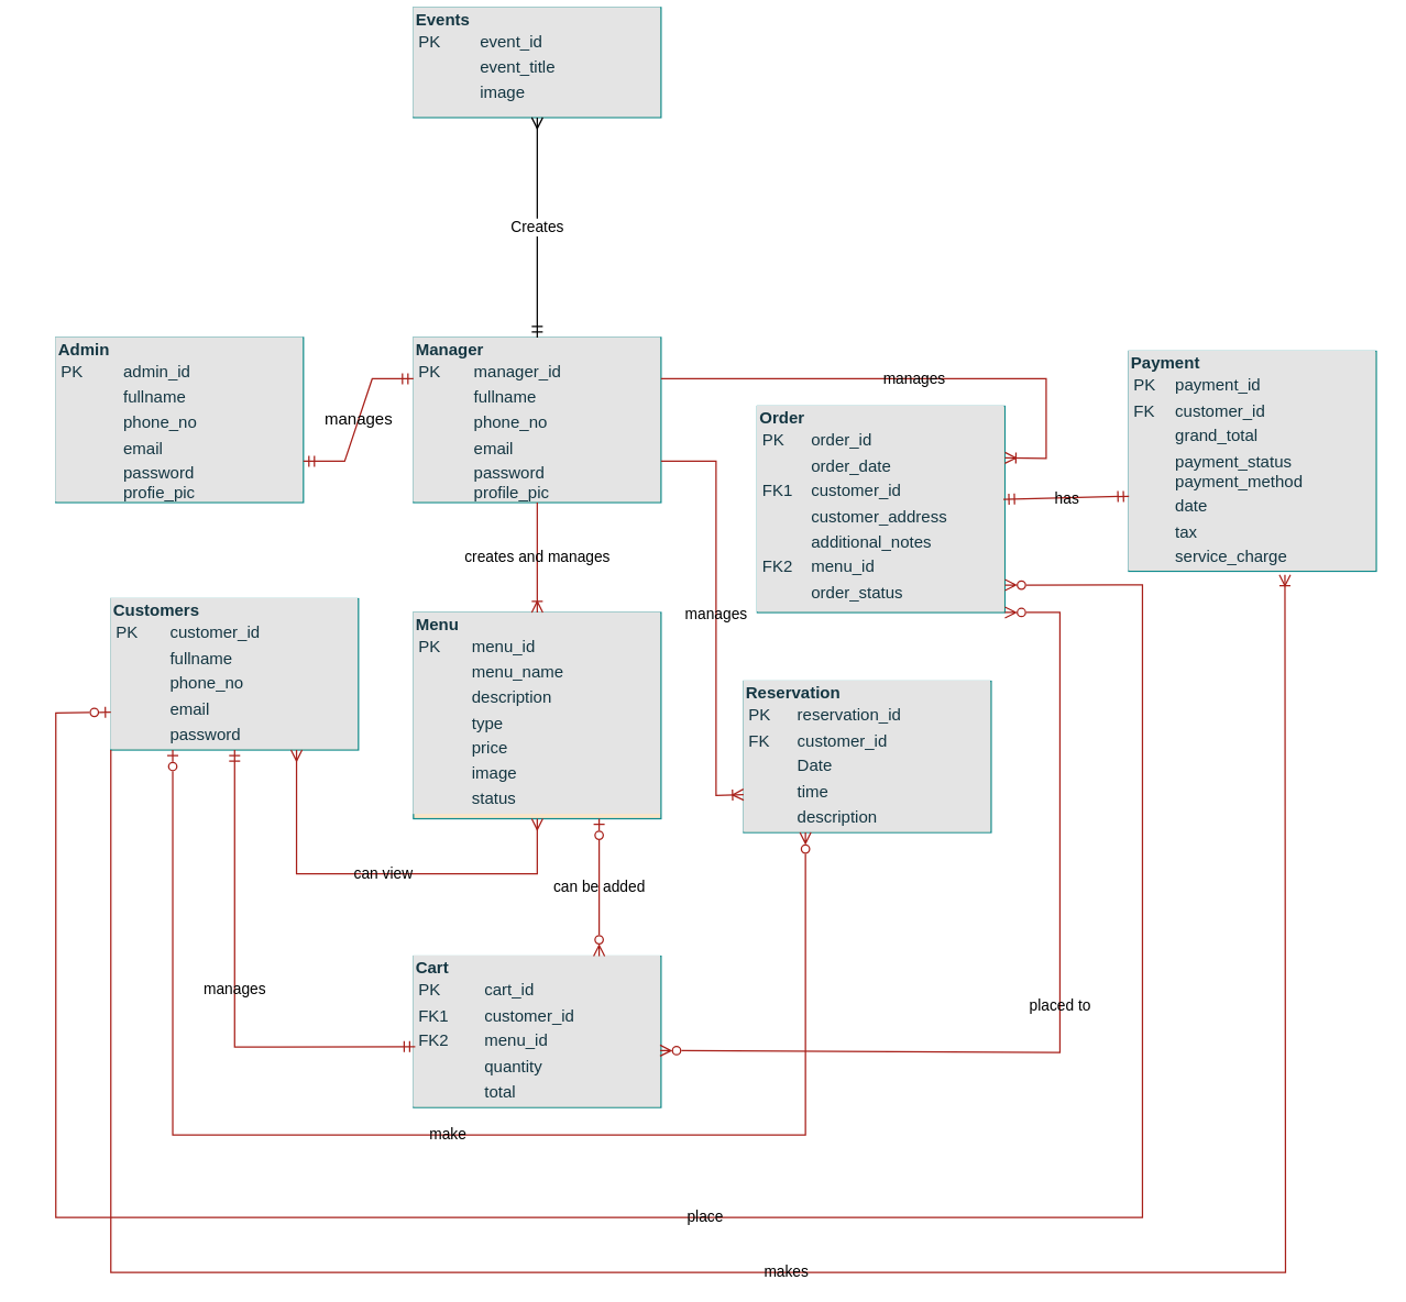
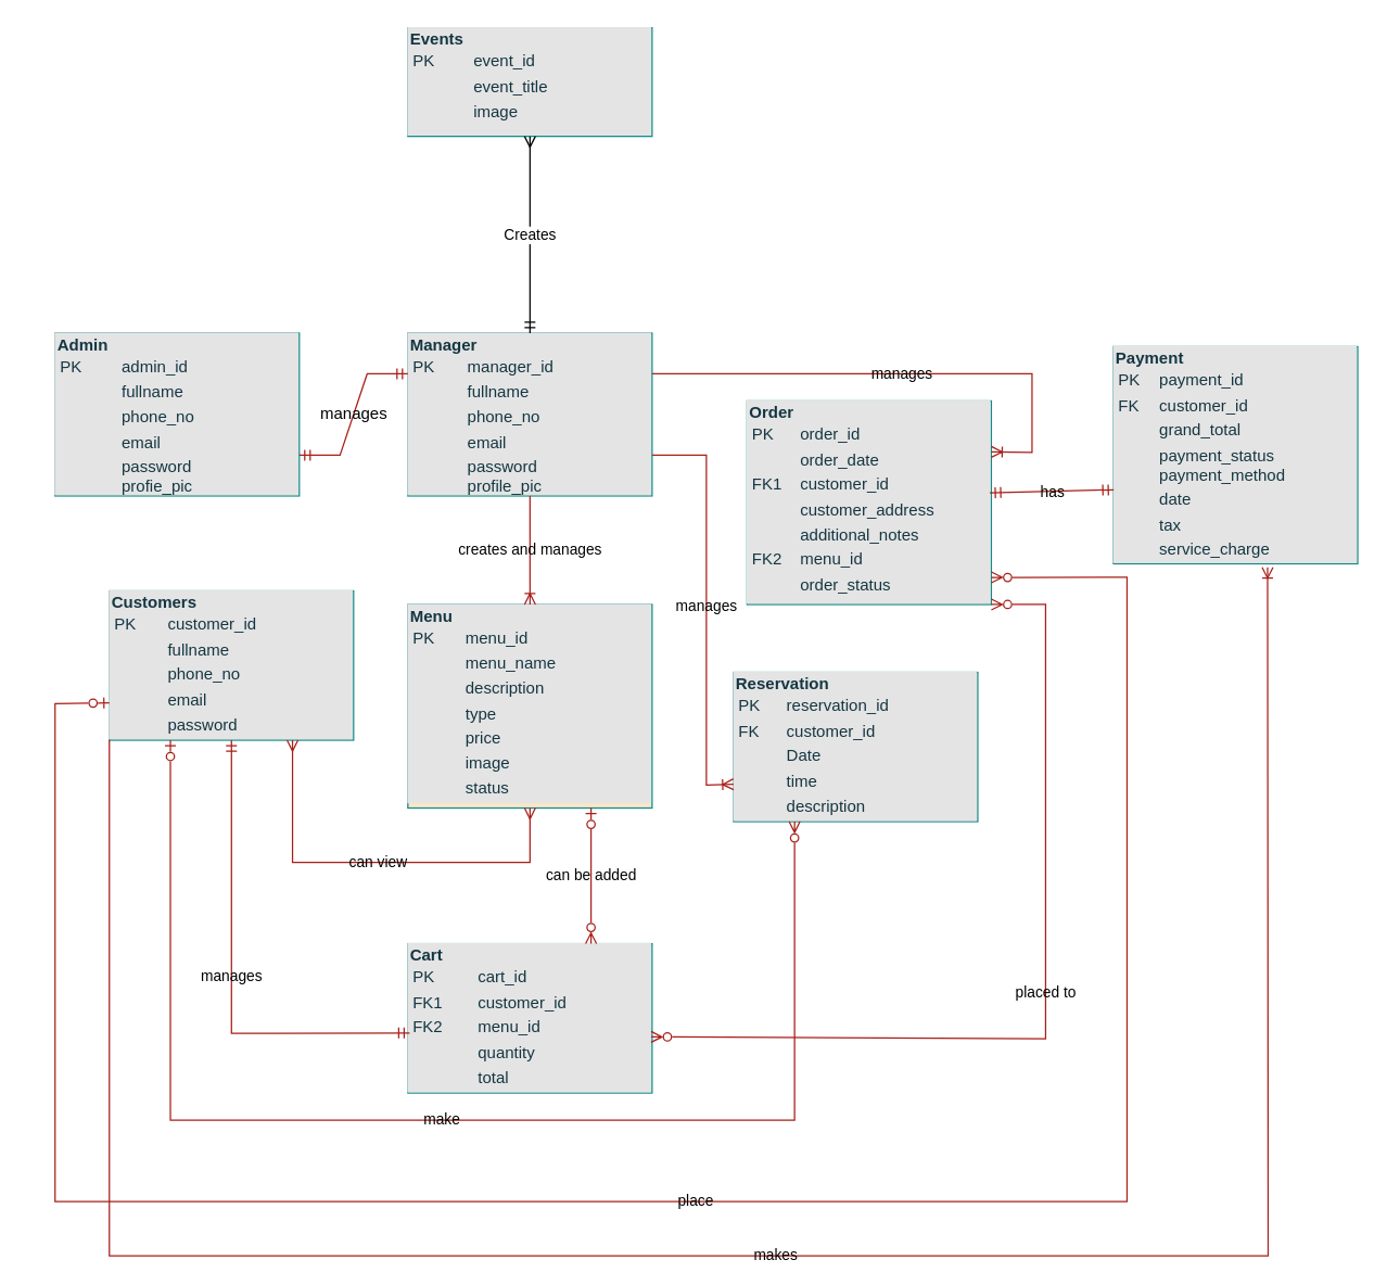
- <mxCell id="23" value="&lt;div style=&quot;box-sizing:border-box;width:100%;background:#e4e4e4;padding:2px;&quot;&gt;&lt;b&gt;Events&lt;/b&gt;&lt;table style=&quot;background-color: initial; font-size: 1em; width: 100%;&quot; cellpadding=&quot;2&quot; cellspacing=&quot;0&quot;&gt;&lt;tbody&gt;&lt;tr&gt;&lt;td&gt;PK&lt;/td&gt;&lt;td&gt;event_id&lt;/td&gt;&lt;/tr&gt;&lt;tr&gt;&lt;td&gt;&lt;br&gt;&lt;/td&gt;&lt;td&gt;event_title&lt;/td&gt;&lt;/tr&gt;&lt;tr&gt;&lt;td&gt;&lt;br&gt;&lt;/td&gt;&lt;td&gt;image&lt;/td&gt;&lt;/tr&gt;&lt;tr&gt;&lt;td&gt;&lt;br&gt;&lt;/td&gt;&lt;td&gt;&lt;br&gt;&lt;/td&gt;&lt;/tr&gt;&lt;tr&gt;&lt;td&gt;&lt;br&gt;&lt;/td&gt;&lt;td&gt;&lt;br&gt;&lt;/td&gt;&lt;/tr&gt;&lt;/tbody&gt;&lt;/table&gt;&lt;/div&gt;" style="verticalAlign=top;align=left;overflow=fill;html=1;whiteSpace=wrap;labelBackgroundColor=none;fillColor=#FAE5C7;strokeColor=#0F8B8D;fontColor=#143642;" vertex="1" parent="1"><mxGeometry x="300" y="5" width="180" height="80" as="geometry" /></mxCell>
+ <mxCell id="23" value="&lt;div style=&quot;box-sizing:border-box;width:100%;background:#e4e4e4;padding:2px;&quot;&gt;&lt;b&gt;Events&lt;/b&gt;&lt;table style=&quot;background-color: initial; font-size: 1em; width: 100%;&quot; cellpadding=&quot;2&quot; cellspacing=&quot;0&quot;&gt;&lt;tbody&gt;&lt;tr&gt;&lt;td&gt;PK&lt;/td&gt;&lt;td&gt;event_id&lt;/td&gt;&lt;/tr&gt;&lt;tr&gt;&lt;td&gt;&lt;br&gt;&lt;/td&gt;&lt;td&gt;event_title&lt;/td&gt;&lt;/tr&gt;&lt;tr&gt;&lt;td&gt;&lt;br&gt;&lt;/td&gt;&lt;td&gt;image&lt;/td&gt;&lt;/tr&gt;&lt;tr&gt;&lt;td&gt;&lt;br&gt;&lt;/td&gt;&lt;td&gt;&lt;br&gt;&lt;/td&gt;&lt;/tr&gt;&lt;tr&gt;&lt;td&gt;&lt;br&gt;&lt;/td&gt;&lt;td&gt;&lt;br&gt;&lt;/td&gt;&lt;/tr&gt;&lt;/tbody&gt;&lt;/table&gt;&lt;/div&gt;" style="verticalAlign=top;align=left;overflow=fill;html=1;whiteSpace=wrap;labelBackgroundColor=none;fillColor=#FAE5C7;strokeColor=#0F8B8D;fontColor=#143642;" vertex="1" parent="1"><mxGeometry x="300" y="20" width="180" height="80" as="geometry" /></mxCell>
